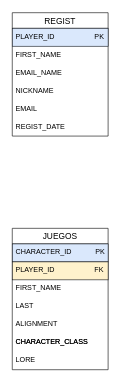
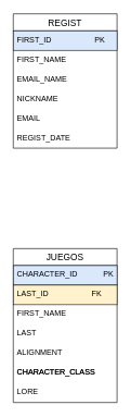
- <mxCell id="3" value="PLAYER_ID                    PK" style="text;strokeColor=#10151C;fillColor=#dae8fc;spacingLeft=4;spacingRight=4;overflow=hidden;rotatable=0;points=[[0,0.5],[1,0.5]];portConstraint=eastwest;fontSize=12;rounded=0;shadow=0;" parent="2" vertex="1"><mxGeometry y="26" width="160" height="30" as="geometry" /></mxCell>
+ <mxCell id="3" value="FIRST_ID                    PK" style="text;strokeColor=#10151C;fillColor=#dae8fc;spacingLeft=4;spacingRight=4;overflow=hidden;rotatable=0;points=[[0,0.5],[1,0.5]];portConstraint=eastwest;fontSize=12;rounded=0;shadow=0;" parent="2" vertex="1"><mxGeometry y="26" width="160" height="30" as="geometry" /></mxCell>
- <mxCell id="11" value="PLAYER_ID                    FK" style="text;strokeColor=#0C0F14;fillColor=#fff2cc;spacingLeft=4;spacingRight=4;overflow=hidden;rotatable=0;points=[[0,0.5],[1,0.5]];portConstraint=eastwest;fontSize=12;rounded=0;shadow=0;" vertex="1" parent="9"><mxGeometry y="56" width="160" height="30" as="geometry" /></mxCell>
+ <mxCell id="11" value="LAST_ID                    FK" style="text;strokeColor=#0C0F14;fillColor=#fff2cc;spacingLeft=4;spacingRight=4;overflow=hidden;rotatable=0;points=[[0,0.5],[1,0.5]];portConstraint=eastwest;fontSize=12;rounded=0;shadow=0;" vertex="1" parent="9"><mxGeometry y="56" width="160" height="30" as="geometry" /></mxCell>
